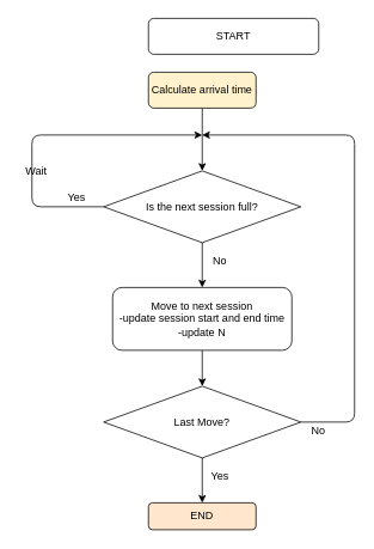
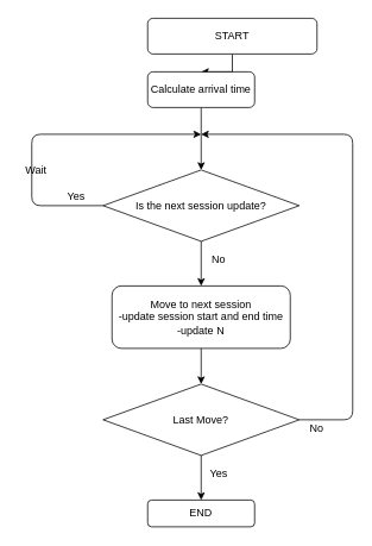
+ <mxCell id="16" style="edgeStyle=orthogonalEdgeStyle;rounded=0;orthogonalLoop=1;jettySize=auto;html=1;exitX=0.5;exitY=1;exitDx=0;exitDy=0;entryX=0.5;entryY=0;entryDx=0;entryDy=0;" edge="1" parent="1" source="17" target="19"><mxGeometry relative="1" as="geometry" /></mxCell>
- <mxCell id="19" value="Calculate arrival time" style="rounded=1;whiteSpace=wrap;html=1;fillColor=#fff2cc;" vertex="1" parent="1"><mxGeometry x="165" y="80" width="120" height="40" as="geometry" /></mxCell>
+ <mxCell id="19" value="Calculate arrival time" style="rounded=1;whiteSpace=wrap;html=1;" vertex="1" parent="1"><mxGeometry x="165" y="80" width="120" height="40" as="geometry" /></mxCell>
- <mxCell id="2" value="Is the next session full?" style="rhombus;whiteSpace=wrap;html=1;" vertex="1" parent="1"><mxGeometry x="115" y="190" width="220" height="80" as="geometry" /></mxCell>
+ <mxCell id="2" value="Is the next session update?" style="rhombus;whiteSpace=wrap;html=1;" vertex="1" parent="1"><mxGeometry x="115" y="190" width="220" height="80" as="geometry" /></mxCell>
- <mxCell id="18" value="END" style="rounded=1;whiteSpace=wrap;html=1;fillColor=#ffe6cc;" vertex="1" parent="1"><mxGeometry x="165" y="560" width="120" height="30" as="geometry" /></mxCell>
+ <mxCell id="18" value="END" style="rounded=1;whiteSpace=wrap;html=1;" vertex="1" parent="1"><mxGeometry x="165" y="560" width="120" height="30" as="geometry" /></mxCell>
